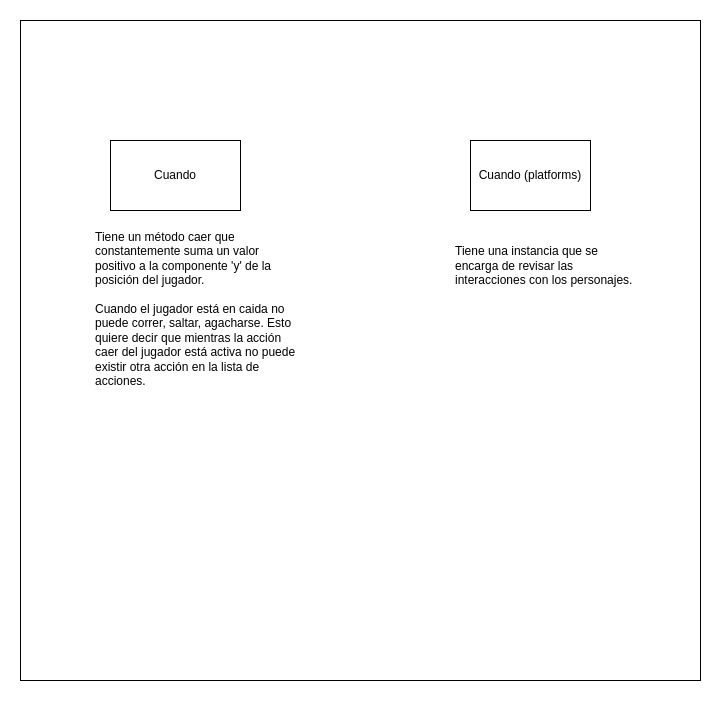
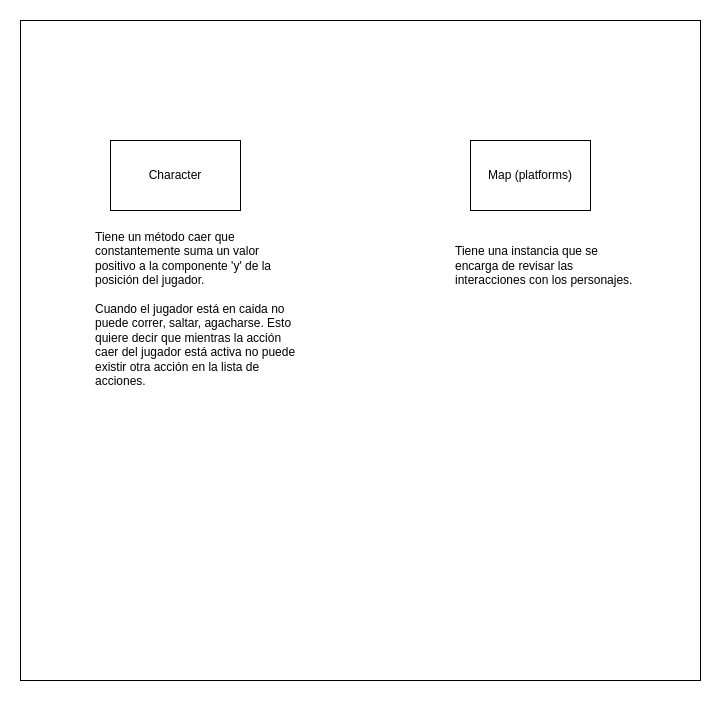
- <mxCell id="3" value="Cuando" style="rounded=0;whiteSpace=wrap;html=1;" vertex="1" parent="1"><mxGeometry x="110" y="140" width="130" height="70" as="geometry" /></mxCell>
+ <mxCell id="3" value="Character" style="rounded=0;whiteSpace=wrap;html=1;" vertex="1" parent="1"><mxGeometry x="110" y="140" width="130" height="70" as="geometry" /></mxCell>
- <mxCell id="4" value="Cuando (platforms)" style="rounded=0;whiteSpace=wrap;html=1;" vertex="1" parent="1"><mxGeometry x="470" y="140" width="120" height="70" as="geometry" /></mxCell>
+ <mxCell id="4" value="Map (platforms)" style="rounded=0;whiteSpace=wrap;html=1;" vertex="1" parent="1"><mxGeometry x="470" y="140" width="120" height="70" as="geometry" /></mxCell>
